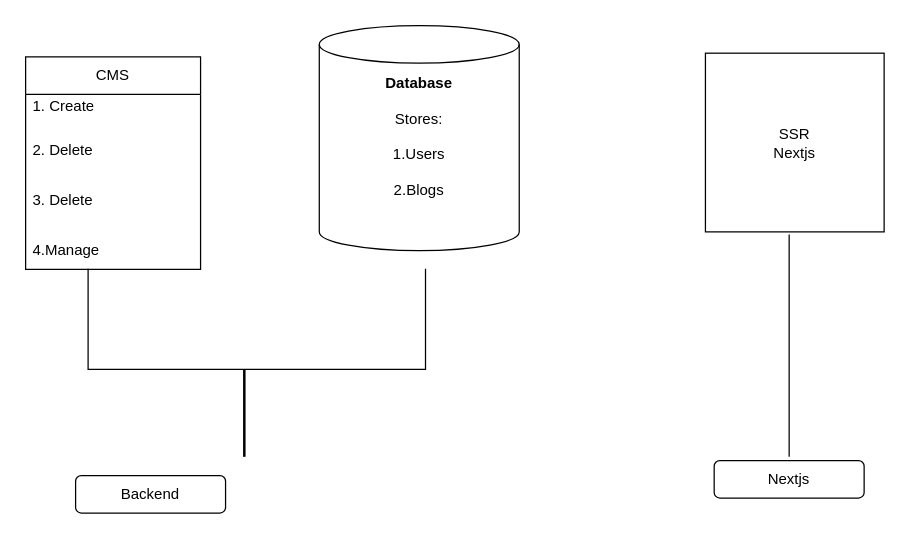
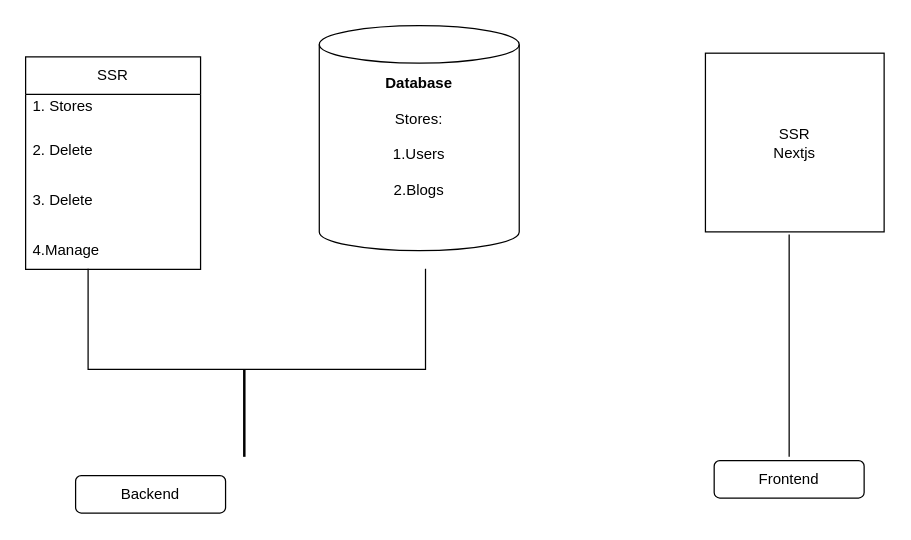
- <mxCell id="2" value="CMS" style="swimlane;fontStyle=0;childLayout=stackLayout;horizontal=1;startSize=30;horizontalStack=0;resizeParent=1;resizeParentMax=0;resizeLast=0;collapsible=1;marginBottom=0;whiteSpace=wrap;html=1;" vertex="1" parent="1"><mxGeometry x="20" y="45" width="140" height="170" as="geometry" /></mxCell>
+ <mxCell id="2" value="SSR" style="swimlane;fontStyle=0;childLayout=stackLayout;horizontal=1;startSize=30;horizontalStack=0;resizeParent=1;resizeParentMax=0;resizeLast=0;collapsible=1;marginBottom=0;whiteSpace=wrap;html=1;" vertex="1" parent="1"><mxGeometry x="20" y="45" width="140" height="170" as="geometry" /></mxCell>
- <mxCell id="3" value="&lt;div style=&quot;text-align: center;&quot;&gt;1. Create&lt;/div&gt;&lt;div&gt;&lt;br&gt;&lt;/div&gt;" style="text;strokeColor=none;fillColor=none;align=left;verticalAlign=middle;spacingLeft=4;spacingRight=4;overflow=hidden;points=[[0,0.5],[1,0.5]];portConstraint=eastwest;rotatable=0;whiteSpace=wrap;html=1;" vertex="1" parent="2"><mxGeometry y="30" width="140" height="30" as="geometry" /></mxCell>
+ <mxCell id="3" value="&lt;div style=&quot;text-align: center;&quot;&gt;1. Stores&lt;/div&gt;&lt;div&gt;&lt;br&gt;&lt;/div&gt;" style="text;strokeColor=none;fillColor=none;align=left;verticalAlign=middle;spacingLeft=4;spacingRight=4;overflow=hidden;points=[[0,0.5],[1,0.5]];portConstraint=eastwest;rotatable=0;whiteSpace=wrap;html=1;" vertex="1" parent="2"><mxGeometry y="30" width="140" height="30" as="geometry" /></mxCell>
- <mxCell id="13" value="Nextjs" style="rounded=1;whiteSpace=wrap;html=1;" vertex="1" parent="1"><mxGeometry x="571" y="368" width="120" height="30" as="geometry" /></mxCell>
+ <mxCell id="13" value="Frontend" style="rounded=1;whiteSpace=wrap;html=1;" vertex="1" parent="1"><mxGeometry x="571" y="368" width="120" height="30" as="geometry" /></mxCell>
